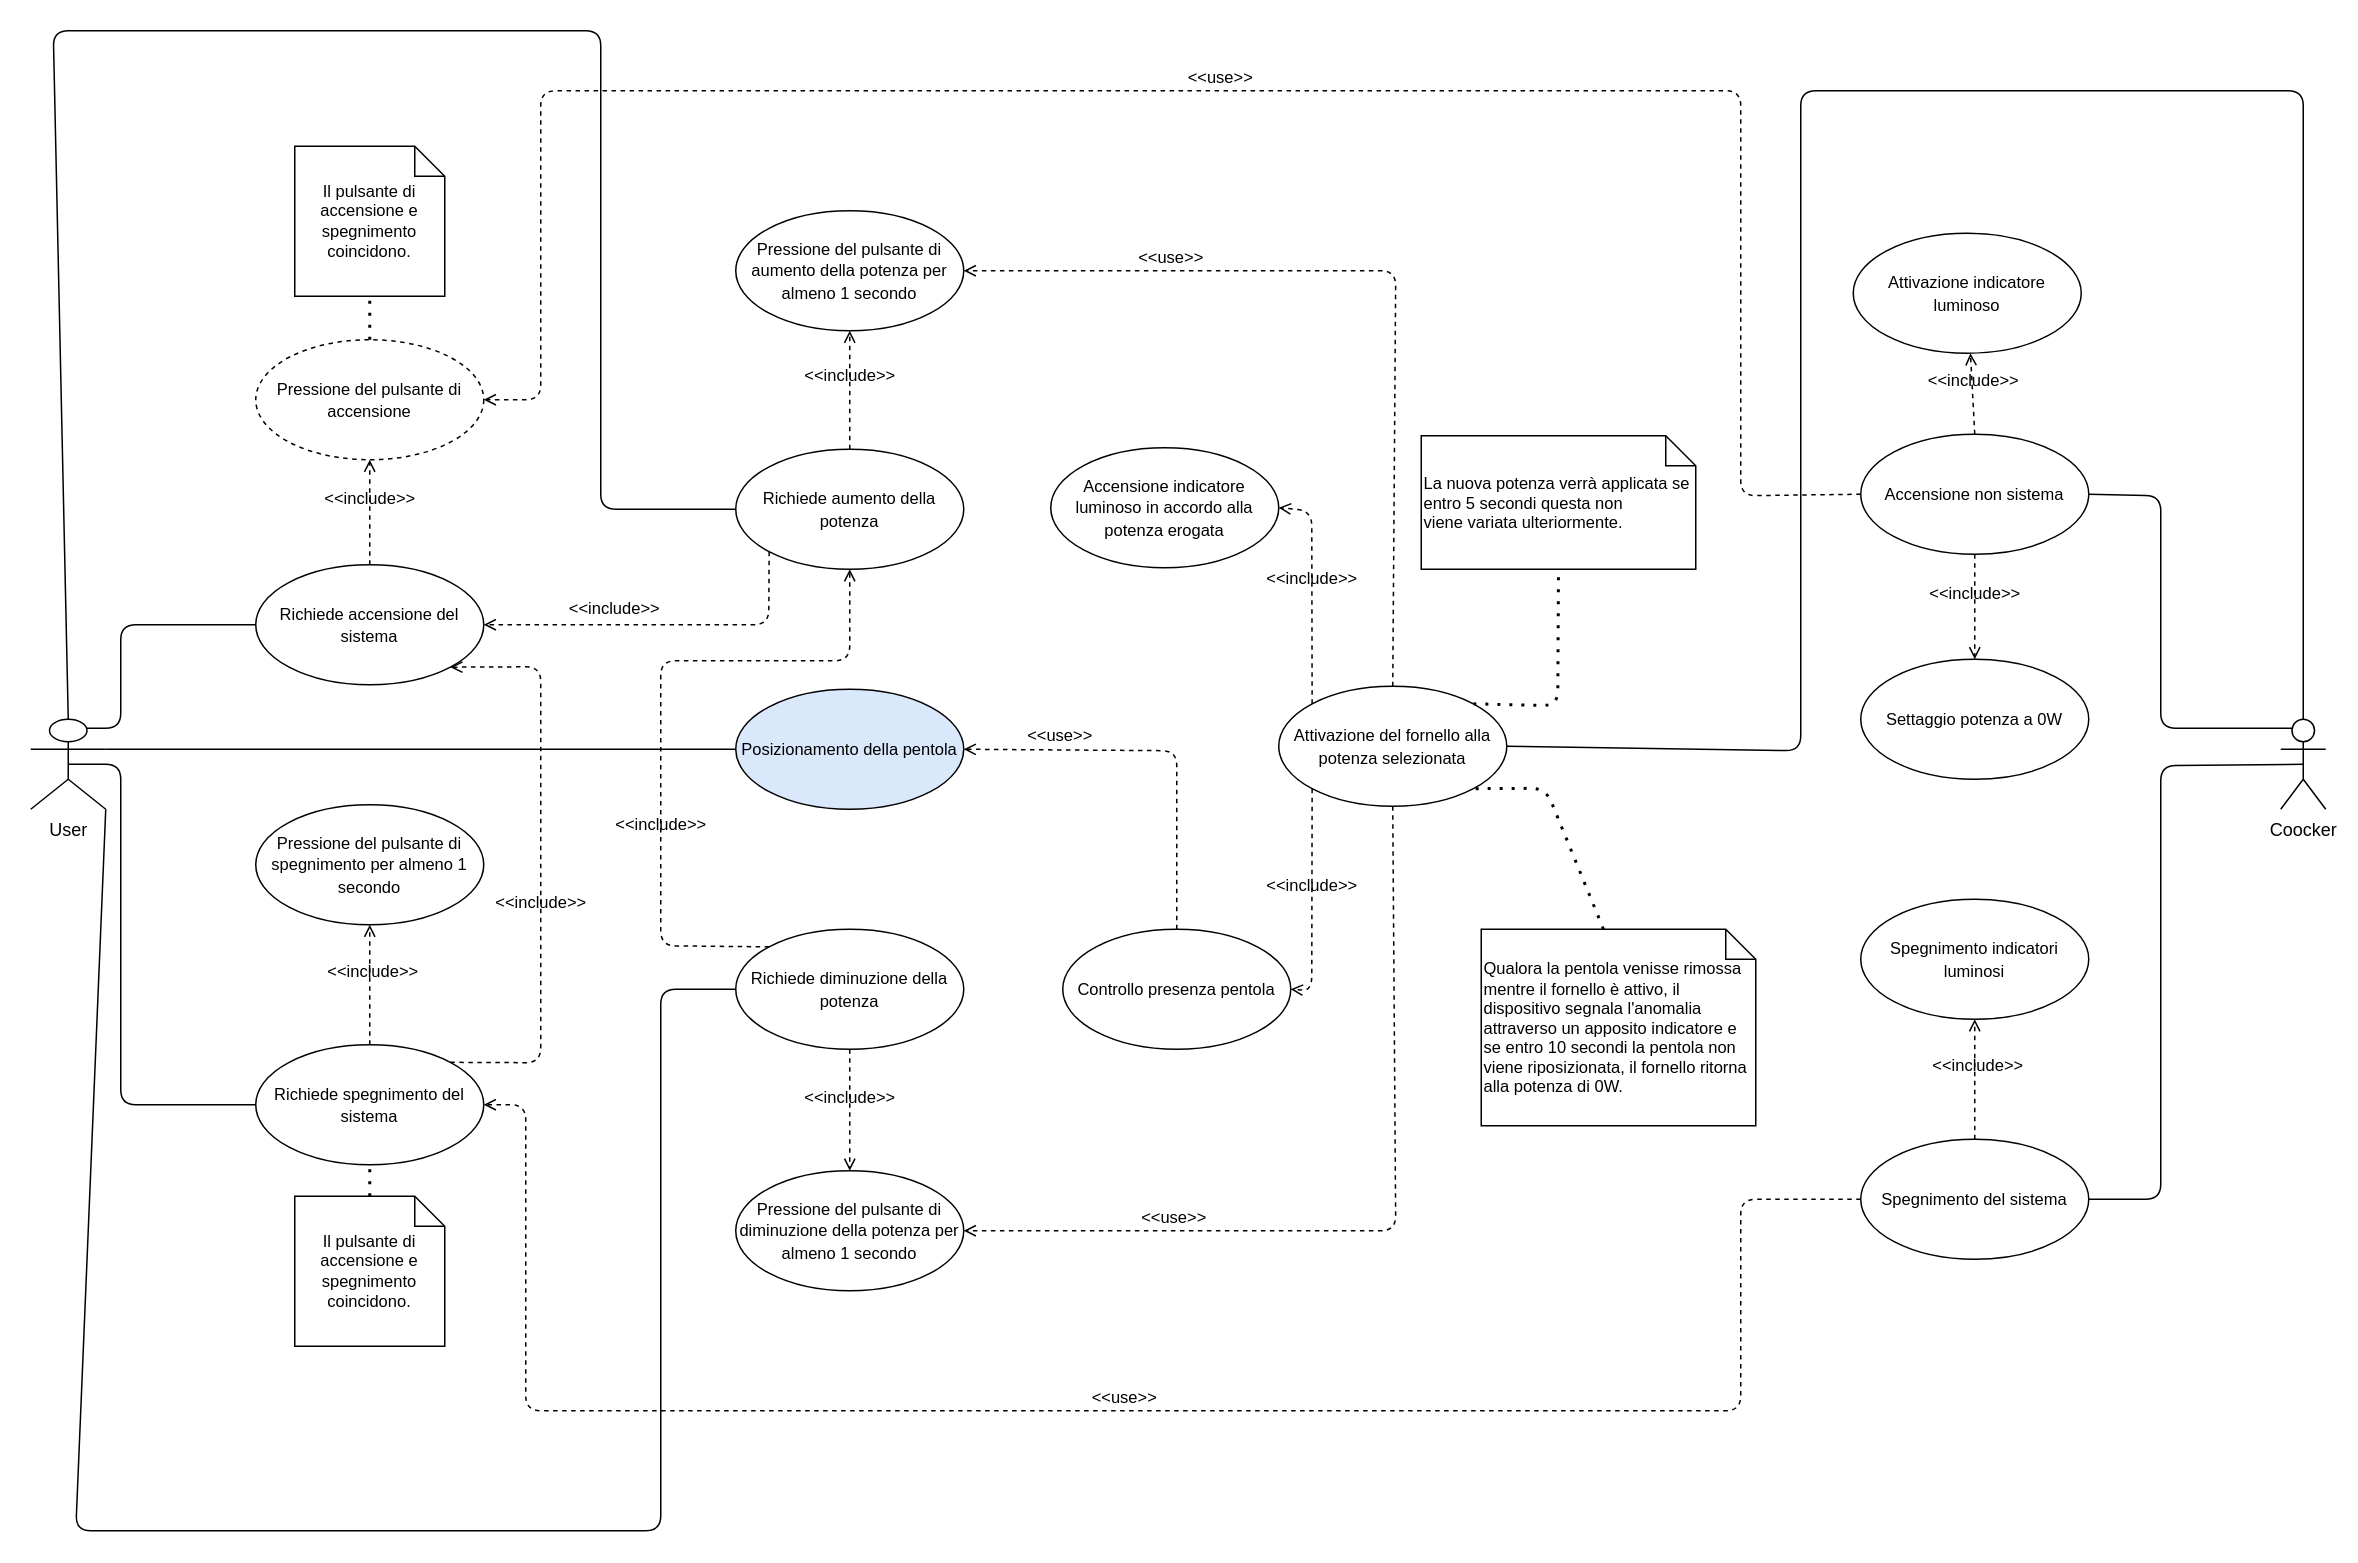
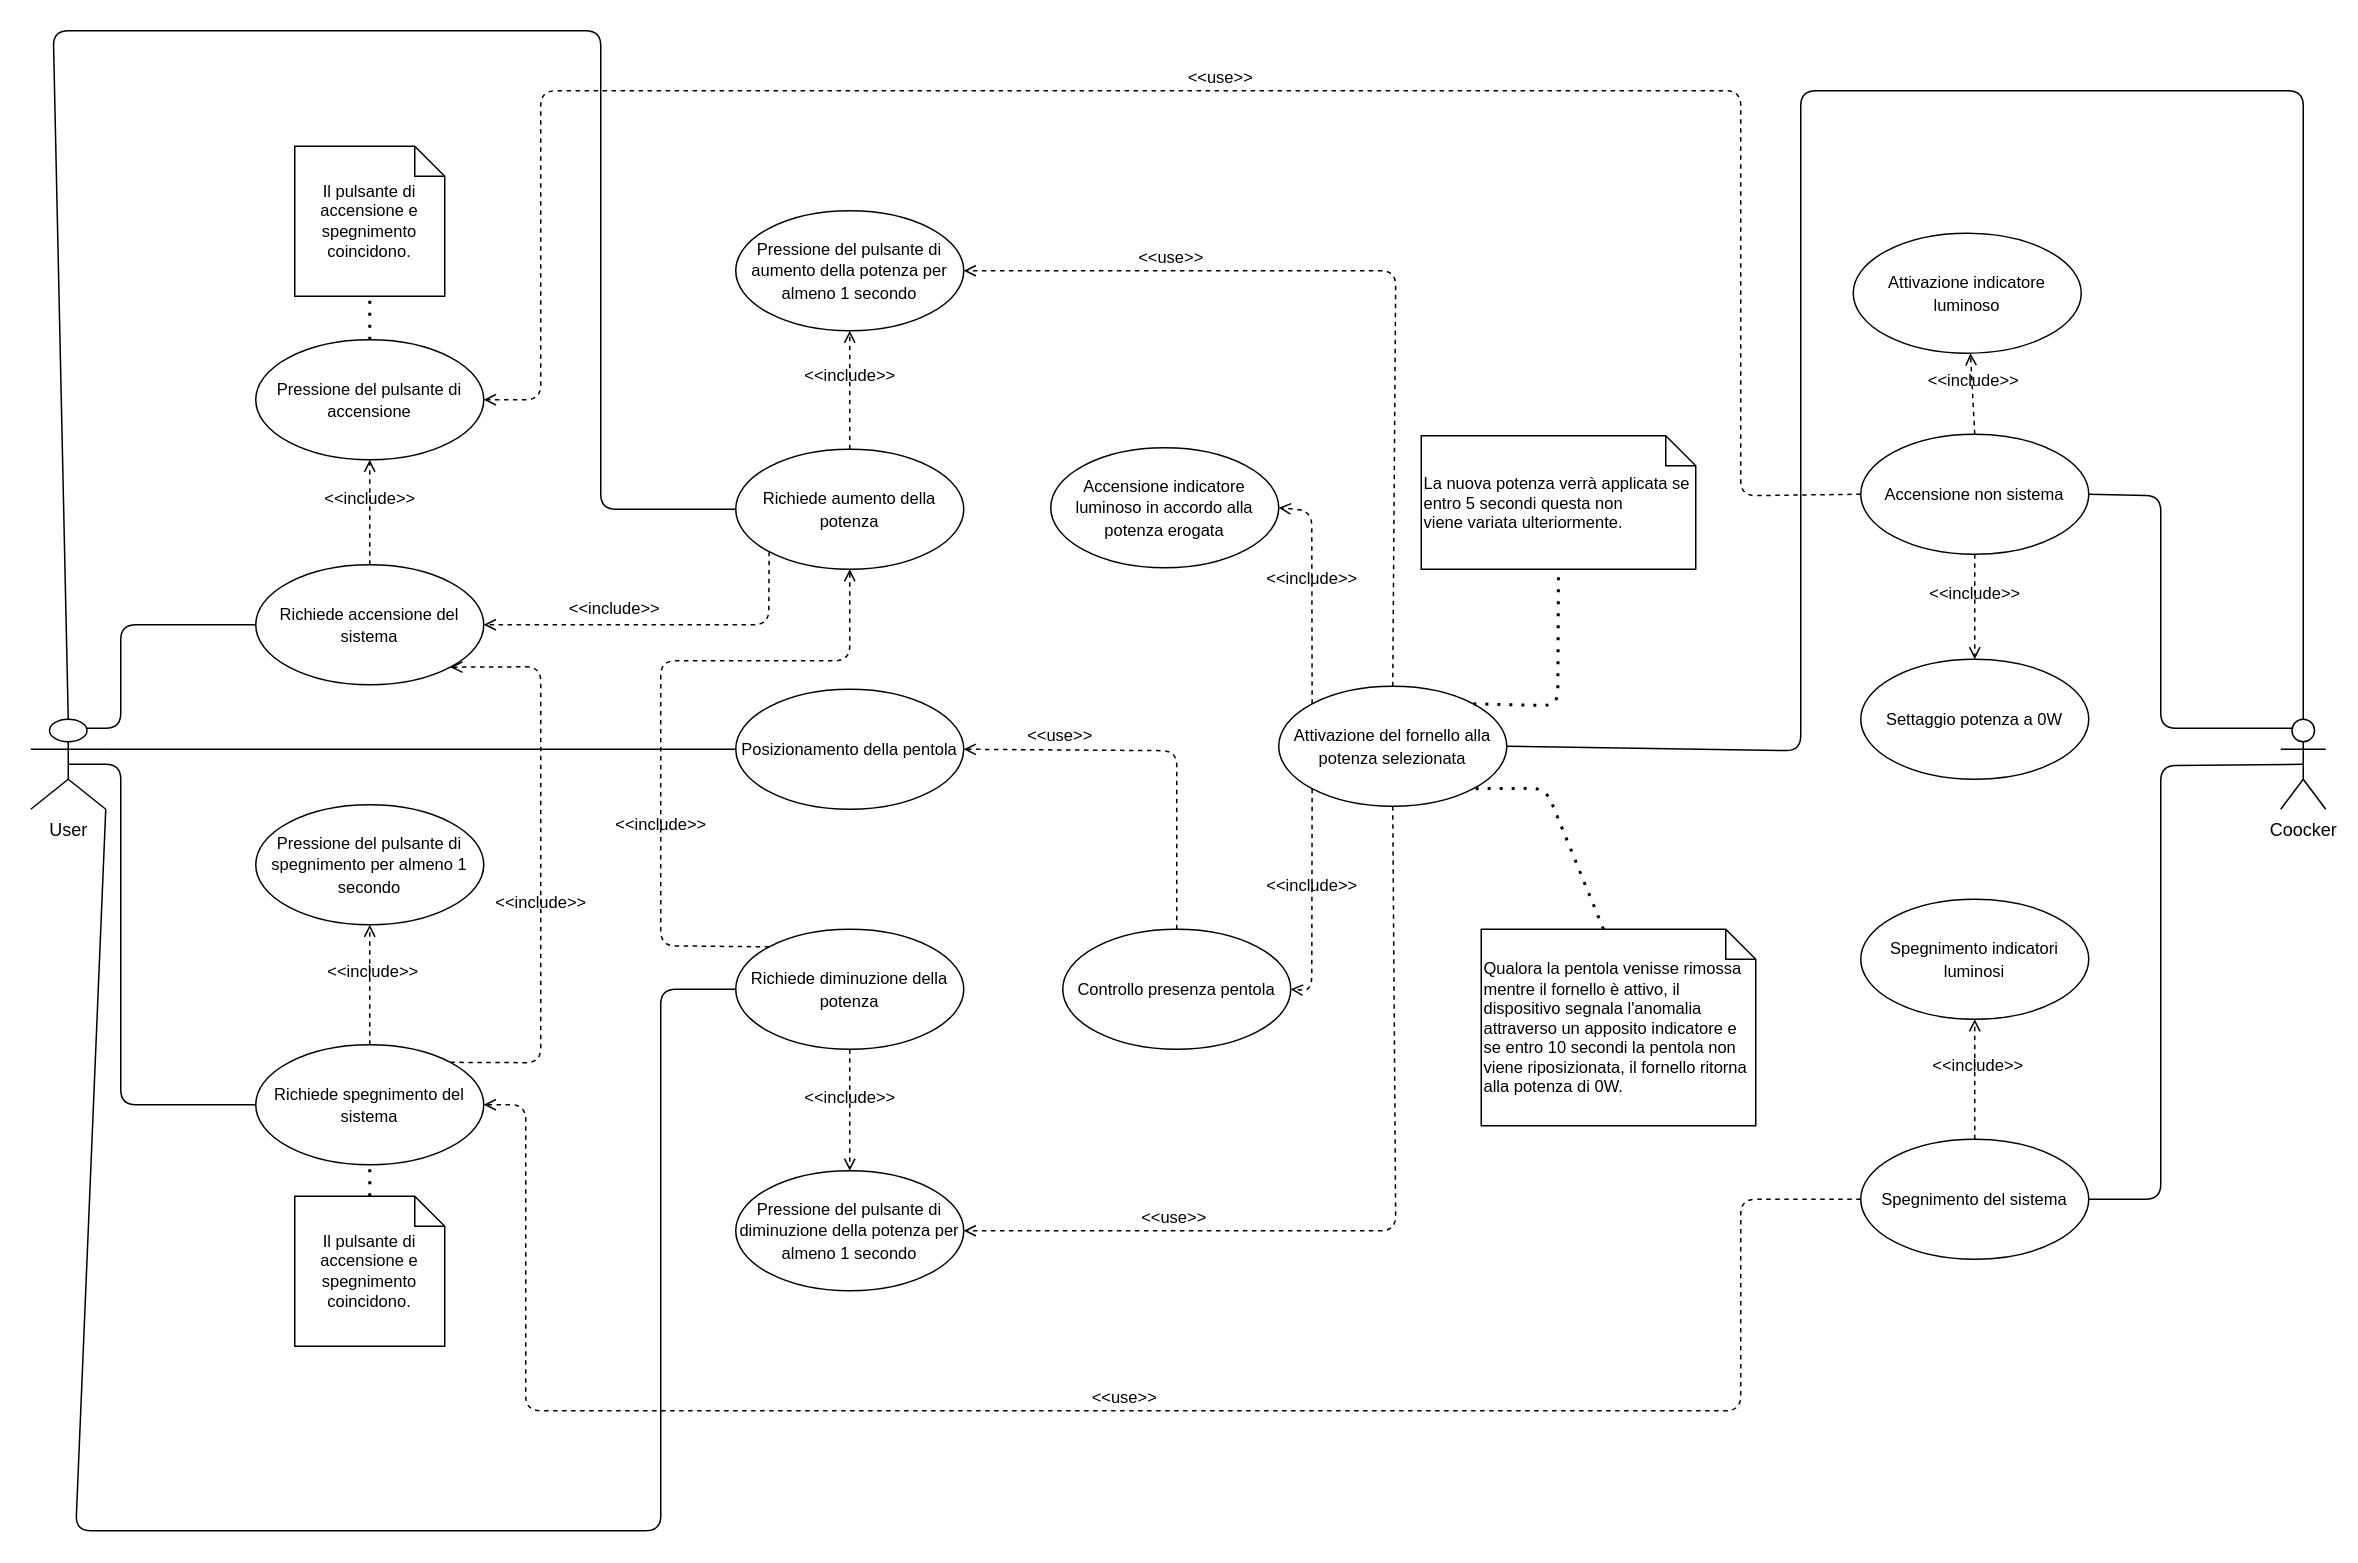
- <mxCell id="4" value="&lt;font style=&quot;font-size: 11px;&quot;&gt;Pressione del pulsante di accensione&lt;/font&gt;" style="ellipse;whiteSpace=wrap;html=1;dashed=1;" vertex="1" parent="1"><mxGeometry x="170" y="226" width="152" height="80" as="geometry" /></mxCell>
+ <mxCell id="4" value="&lt;font style=&quot;font-size: 11px;&quot;&gt;Pressione del pulsante di accensione&lt;/font&gt;" style="ellipse;whiteSpace=wrap;html=1;" vertex="1" parent="1"><mxGeometry x="170" y="226" width="152" height="80" as="geometry" /></mxCell>
- <mxCell id="32" value="&lt;font style=&quot;font-size: 11px;&quot;&gt;Posizionamento della pentola&lt;/font&gt;" style="ellipse;whiteSpace=wrap;html=1;fillColor=#dae8fc;" vertex="1" parent="1"><mxGeometry x="490" y="459" width="152" height="80" as="geometry" /></mxCell>
+ <mxCell id="32" value="&lt;font style=&quot;font-size: 11px;&quot;&gt;Posizionamento della pentola&lt;/font&gt;" style="ellipse;whiteSpace=wrap;html=1;" vertex="1" parent="1"><mxGeometry x="490" y="459" width="152" height="80" as="geometry" /></mxCell>
